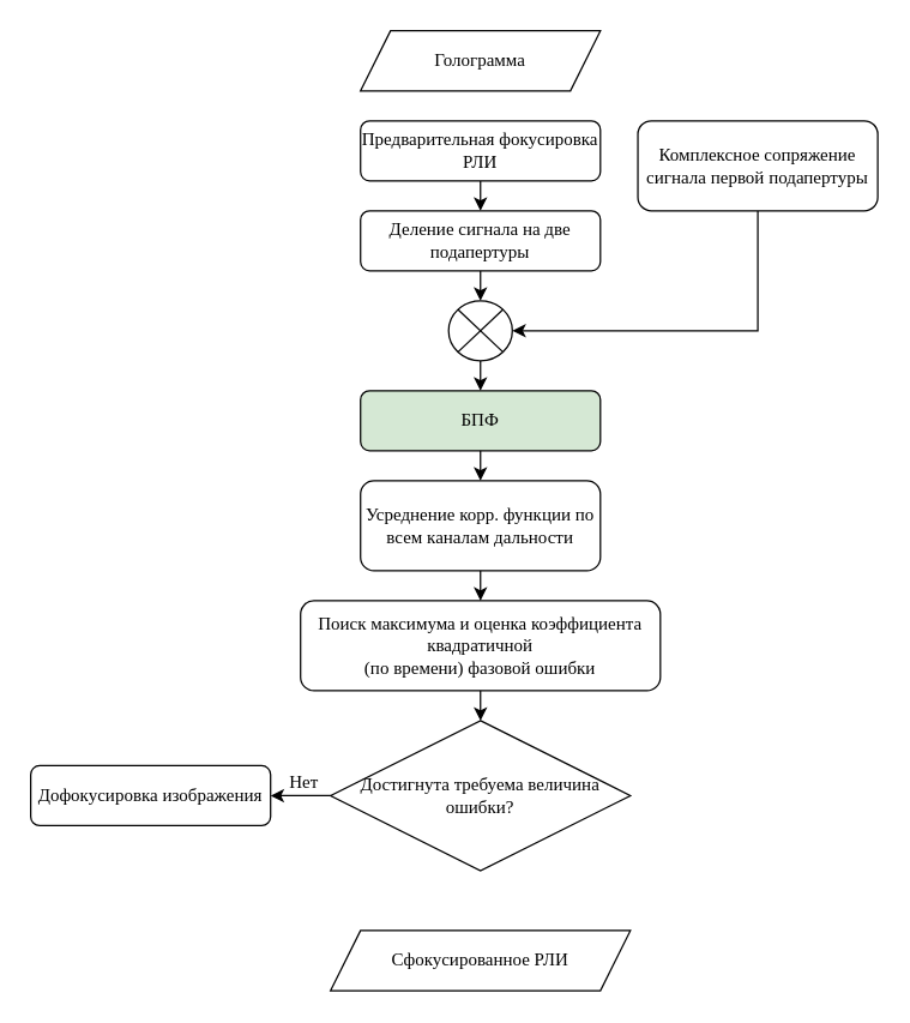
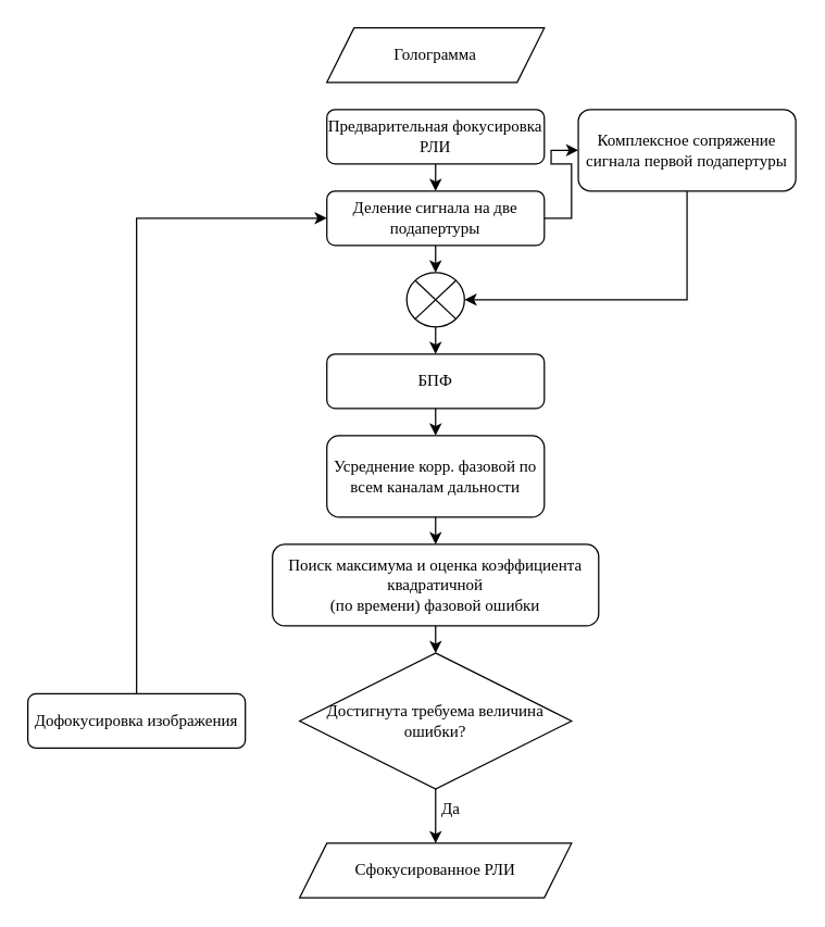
+ <mxCell id="6" style="edgeStyle=orthogonalEdgeStyle;rounded=0;orthogonalLoop=1;jettySize=auto;html=1;exitX=1;exitY=0.5;exitDx=0;exitDy=0;entryX=0;entryY=0.5;entryDx=0;entryDy=0;fontFamily=JetBrains Mono;fontSize=12;" edge="1" parent="1" source="7" target="9"><mxGeometry relative="1" as="geometry" /></mxCell>
+ <mxCell id="23" style="edgeStyle=orthogonalEdgeStyle;rounded=0;orthogonalLoop=1;jettySize=auto;html=1;exitX=0.5;exitY=0;exitDx=0;exitDy=0;entryX=0;entryY=0.5;entryDx=0;entryDy=0;fontFamily=JetBrains Mono;fontSize=12;" edge="1" parent="1" source="24" target="7"><mxGeometry relative="1" as="geometry" /></mxCell>
- <mxCell id="13" value="БПФ" style="rounded=1;whiteSpace=wrap;html=1;fontFamily=JetBrains Mono;fontSize=12;fillColor=#d5e8d4;" vertex="1" parent="1"><mxGeometry x="240" y="260" width="160" height="40" as="geometry" /></mxCell>
+ <mxCell id="13" value="БПФ" style="rounded=1;whiteSpace=wrap;html=1;fontFamily=JetBrains Mono;fontSize=12;" vertex="1" parent="1"><mxGeometry x="240" y="260" width="160" height="40" as="geometry" /></mxCell>
- <mxCell id="15" value="Усреднение корр. функции по всем каналам дальности" style="rounded=1;whiteSpace=wrap;html=1;fontFamily=JetBrains Mono;fontSize=12;" vertex="1" parent="1"><mxGeometry x="240" y="320" width="160" height="60" as="geometry" /></mxCell>
+ <mxCell id="15" value="Усреднение корр. фазовой по всем каналам дальности" style="rounded=1;whiteSpace=wrap;html=1;fontFamily=JetBrains Mono;fontSize=12;" vertex="1" parent="1"><mxGeometry x="240" y="320" width="160" height="60" as="geometry" /></mxCell>
- <mxCell id="20" style="edgeStyle=orthogonalEdgeStyle;rounded=0;orthogonalLoop=1;jettySize=auto;html=1;exitX=0;exitY=0.5;exitDx=0;exitDy=0;entryX=1;entryY=0.5;entryDx=0;entryDy=0;fontFamily=JetBrains Mono;fontSize=12;" edge="1" parent="1" source="22" target="24"><mxGeometry relative="1" as="geometry" /></mxCell>
- <mxCell id="21" value="Нет" style="edgeLabel;html=1;align=center;verticalAlign=middle;resizable=0;points=[];fontFamily=JetBrains Mono;fontSize=12;" vertex="1" connectable="0" parent="20"><mxGeometry x="-0.075" y="1" relative="1" as="geometry"><mxPoint y="-11" as="offset" /></mxGeometry></mxCell>
+ <mxCell id="18" style="edgeStyle=orthogonalEdgeStyle;rounded=0;orthogonalLoop=1;jettySize=auto;html=1;exitX=0.5;exitY=1;exitDx=0;exitDy=0;entryX=0.5;entryY=0;entryDx=0;entryDy=0;fontFamily=JetBrains Mono;fontSize=12;" edge="1" parent="1" source="22" target="25"><mxGeometry relative="1" as="geometry" /></mxCell>
+ <mxCell id="19" value="Да" style="edgeLabel;html=1;align=center;verticalAlign=middle;resizable=0;points=[];fontFamily=JetBrains Mono;fontSize=12;" vertex="1" connectable="0" parent="18"><mxGeometry x="-0.3" y="1" relative="1" as="geometry"><mxPoint x="9" as="offset" /></mxGeometry></mxCell>
